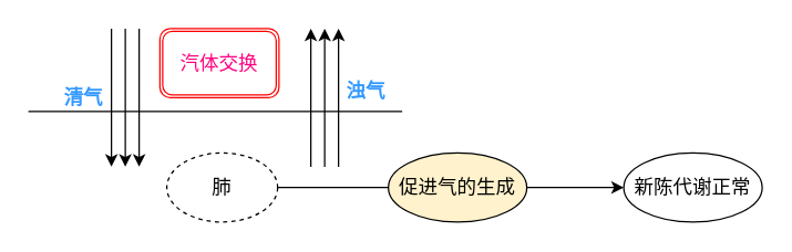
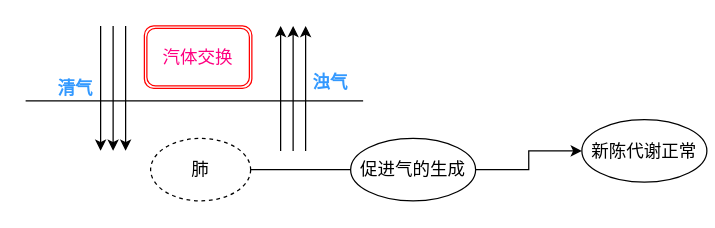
- <mxCell id="17" value="促进气的生成" style="ellipse;whiteSpace=wrap;html=1;fontSize=14;fillColor=#fff2cc;" vertex="1" parent="1"><mxGeometry x="280" y="110" width="100" height="50" as="geometry" /></mxCell>
+ <mxCell id="17" value="促进气的生成" style="ellipse;whiteSpace=wrap;html=1;fontSize=14;" vertex="1" parent="1"><mxGeometry x="280" y="110" width="100" height="50" as="geometry" /></mxCell>
- <mxCell id="18" value="新陈代谢正常" style="ellipse;whiteSpace=wrap;html=1;fontSize=14;" vertex="1" parent="1"><mxGeometry x="450" y="110" width="100" height="50" as="geometry" /></mxCell>
+ <mxCell id="18" value="新陈代谢正常" style="ellipse;whiteSpace=wrap;html=1;fontSize=14;" vertex="1" parent="1"><mxGeometry x="465" y="95" width="100" height="50" as="geometry" /></mxCell>
